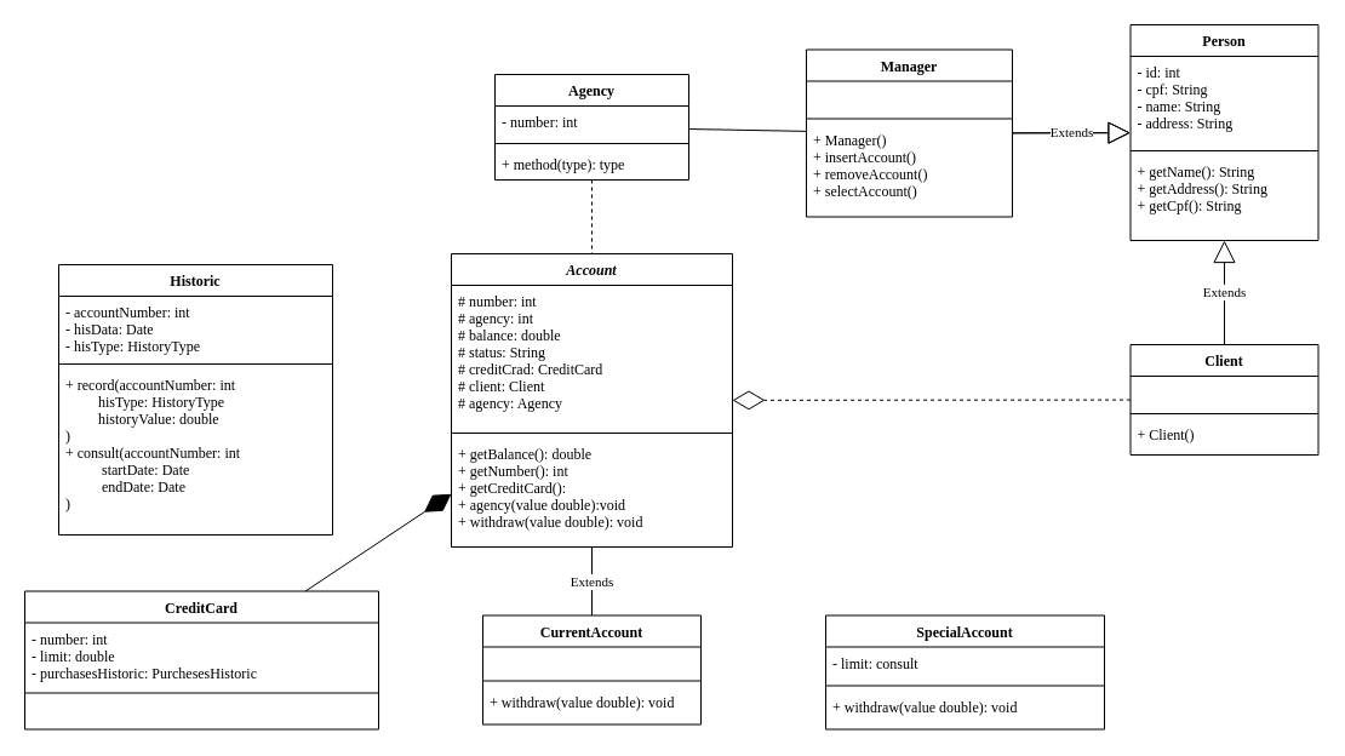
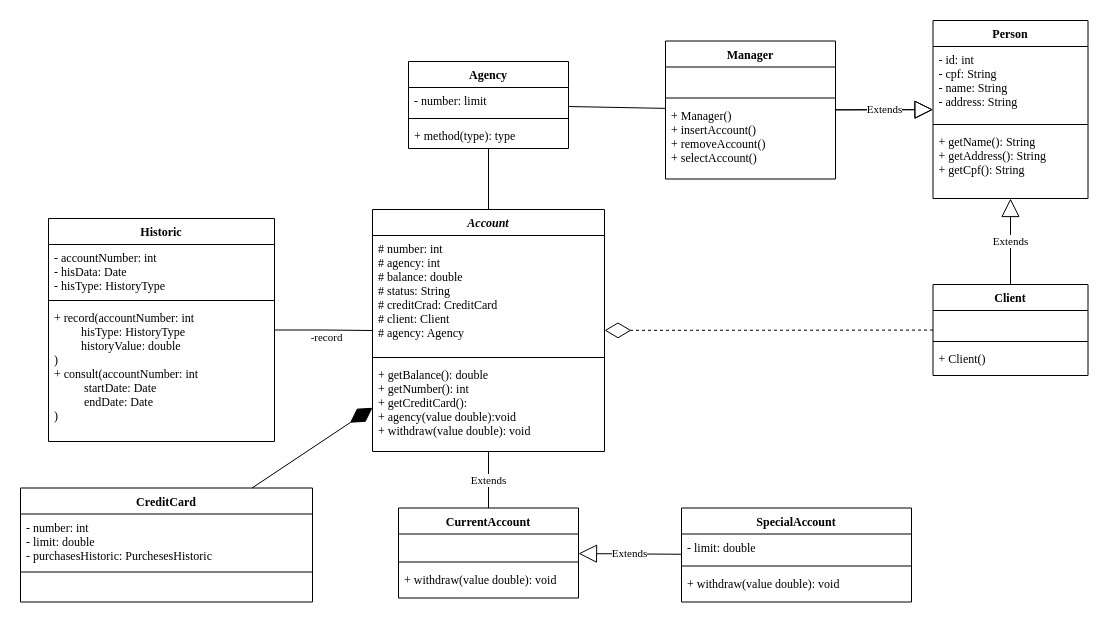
- <mxCell id="33" value="- number: int" style="text;strokeColor=none;fillColor=none;align=left;verticalAlign=top;spacingLeft=4;spacingRight=4;overflow=hidden;rotatable=0;points=[[0,0.5],[1,0.5]];portConstraint=eastwest;fontFamily=Lucida Console;" parent="32" vertex="1"><mxGeometry y="26" width="160" height="27" as="geometry" /></mxCell>
+ <mxCell id="33" value="- number: limit" style="text;strokeColor=none;fillColor=none;align=left;verticalAlign=top;spacingLeft=4;spacingRight=4;overflow=hidden;rotatable=0;points=[[0,0.5],[1,0.5]];portConstraint=eastwest;fontFamily=Lucida Console;" parent="32" vertex="1"><mxGeometry y="26" width="160" height="27" as="geometry" /></mxCell>
- <mxCell id="31" style="edgeStyle=orthogonalEdgeStyle;rounded=0;orthogonalLoop=1;jettySize=auto;html=1;endArrow=none;endFill=0;fontFamily=Lucida Console;dashed=1;" parent="1" source="32" target="2" edge="1"><mxGeometry relative="1" as="geometry" /></mxCell>
+ <mxCell id="31" style="edgeStyle=orthogonalEdgeStyle;rounded=0;orthogonalLoop=1;jettySize=auto;html=1;endArrow=none;endFill=0;fontFamily=Lucida Console;" parent="1" source="32" target="2" edge="1"><mxGeometry relative="1" as="geometry" /></mxCell>
+ <mxCell id="46" style="edgeStyle=orthogonalEdgeStyle;rounded=0;orthogonalLoop=1;jettySize=auto;html=1;endArrow=none;endFill=0;fontFamily=Lucida Console;" edge="1" parent="1" source="42" target="2"><mxGeometry relative="1" as="geometry" /></mxCell>
+ <mxCell id="47" value="-record" style="edgeLabel;html=1;align=center;verticalAlign=middle;resizable=0;points=[];fontFamily=Lucida Console;" vertex="1" connectable="0" parent="46"><mxGeometry x="-0.176" y="1" relative="1" as="geometry"><mxPoint x="10" y="8" as="offset" /></mxGeometry></mxCell>
- <mxCell id="15" value="- limit: consult" style="text;strokeColor=none;fillColor=none;align=left;verticalAlign=top;spacingLeft=4;spacingRight=4;overflow=hidden;rotatable=0;points=[[0,0.5],[1,0.5]];portConstraint=eastwest;fontFamily=Lucida Console;" parent="14" vertex="1"><mxGeometry y="26" width="230" height="28" as="geometry" /></mxCell>
+ <mxCell id="15" value="- limit: double" style="text;strokeColor=none;fillColor=none;align=left;verticalAlign=top;spacingLeft=4;spacingRight=4;overflow=hidden;rotatable=0;points=[[0,0.5],[1,0.5]];portConstraint=eastwest;fontFamily=Lucida Console;" parent="14" vertex="1"><mxGeometry y="26" width="230" height="28" as="geometry" /></mxCell>
+ <mxCell id="20" value="Extends" style="endArrow=block;endSize=16;endFill=0;html=1;rounded=0;fontFamily=Lucida Console;" parent="1" source="14" target="21" edge="1"><mxGeometry width="160" relative="1" as="geometry"><mxPoint x="880" y="695.5" as="sourcePoint" /><mxPoint x="960" y="619.944" as="targetPoint" /></mxGeometry></mxCell>
